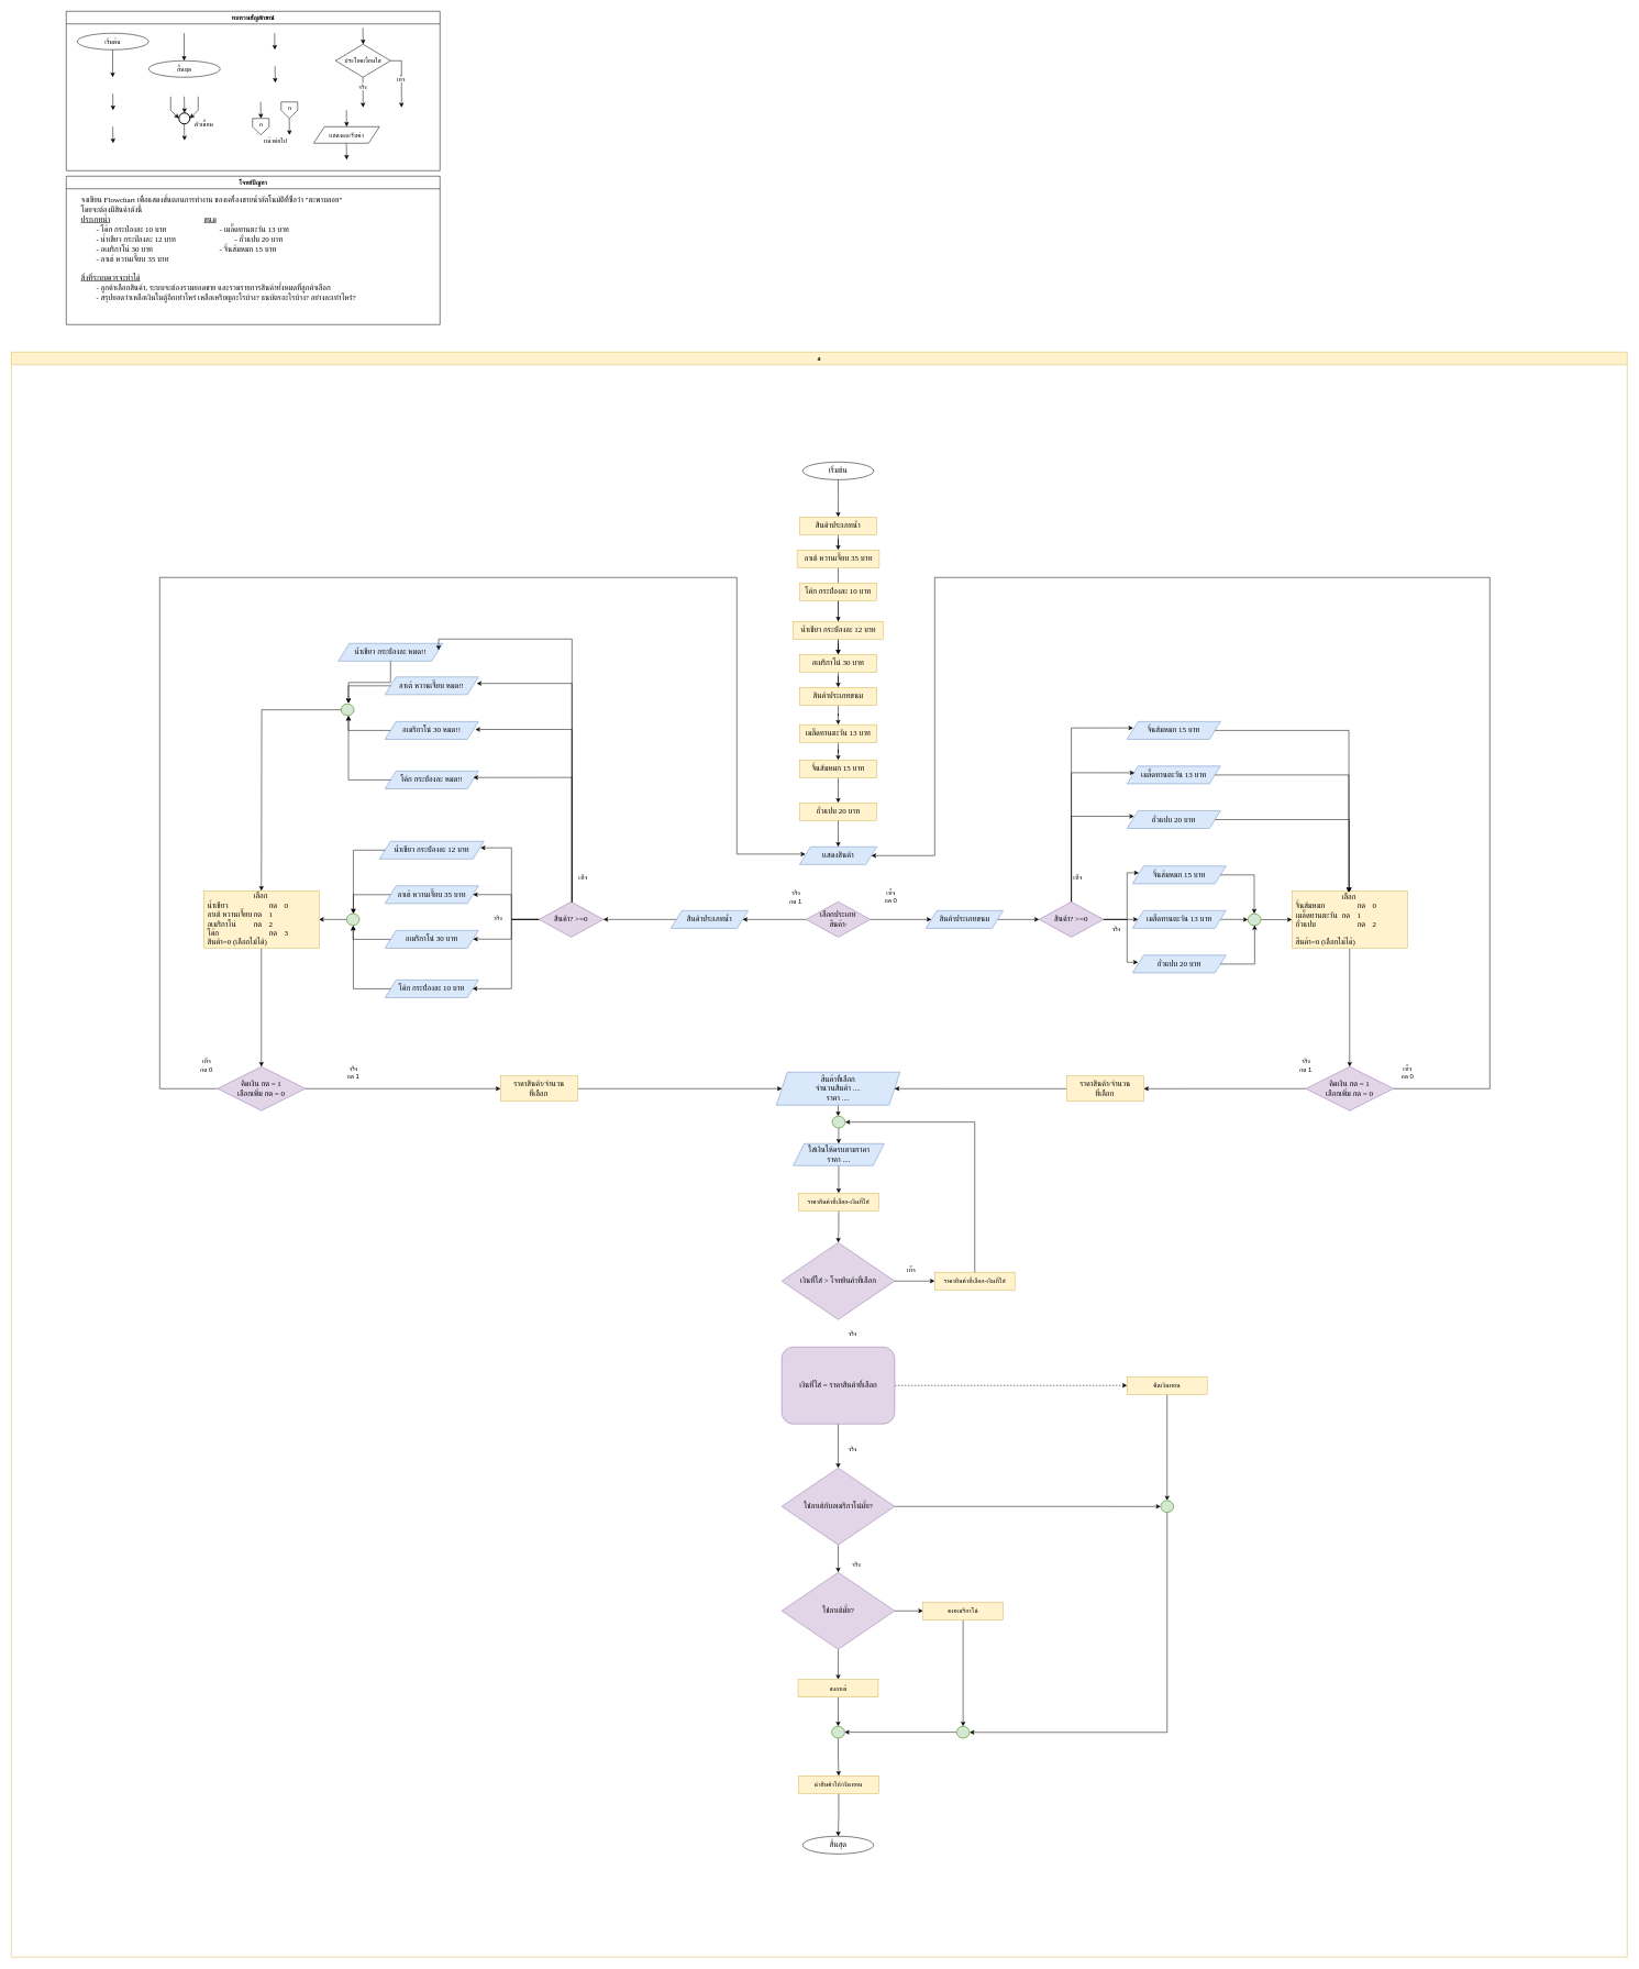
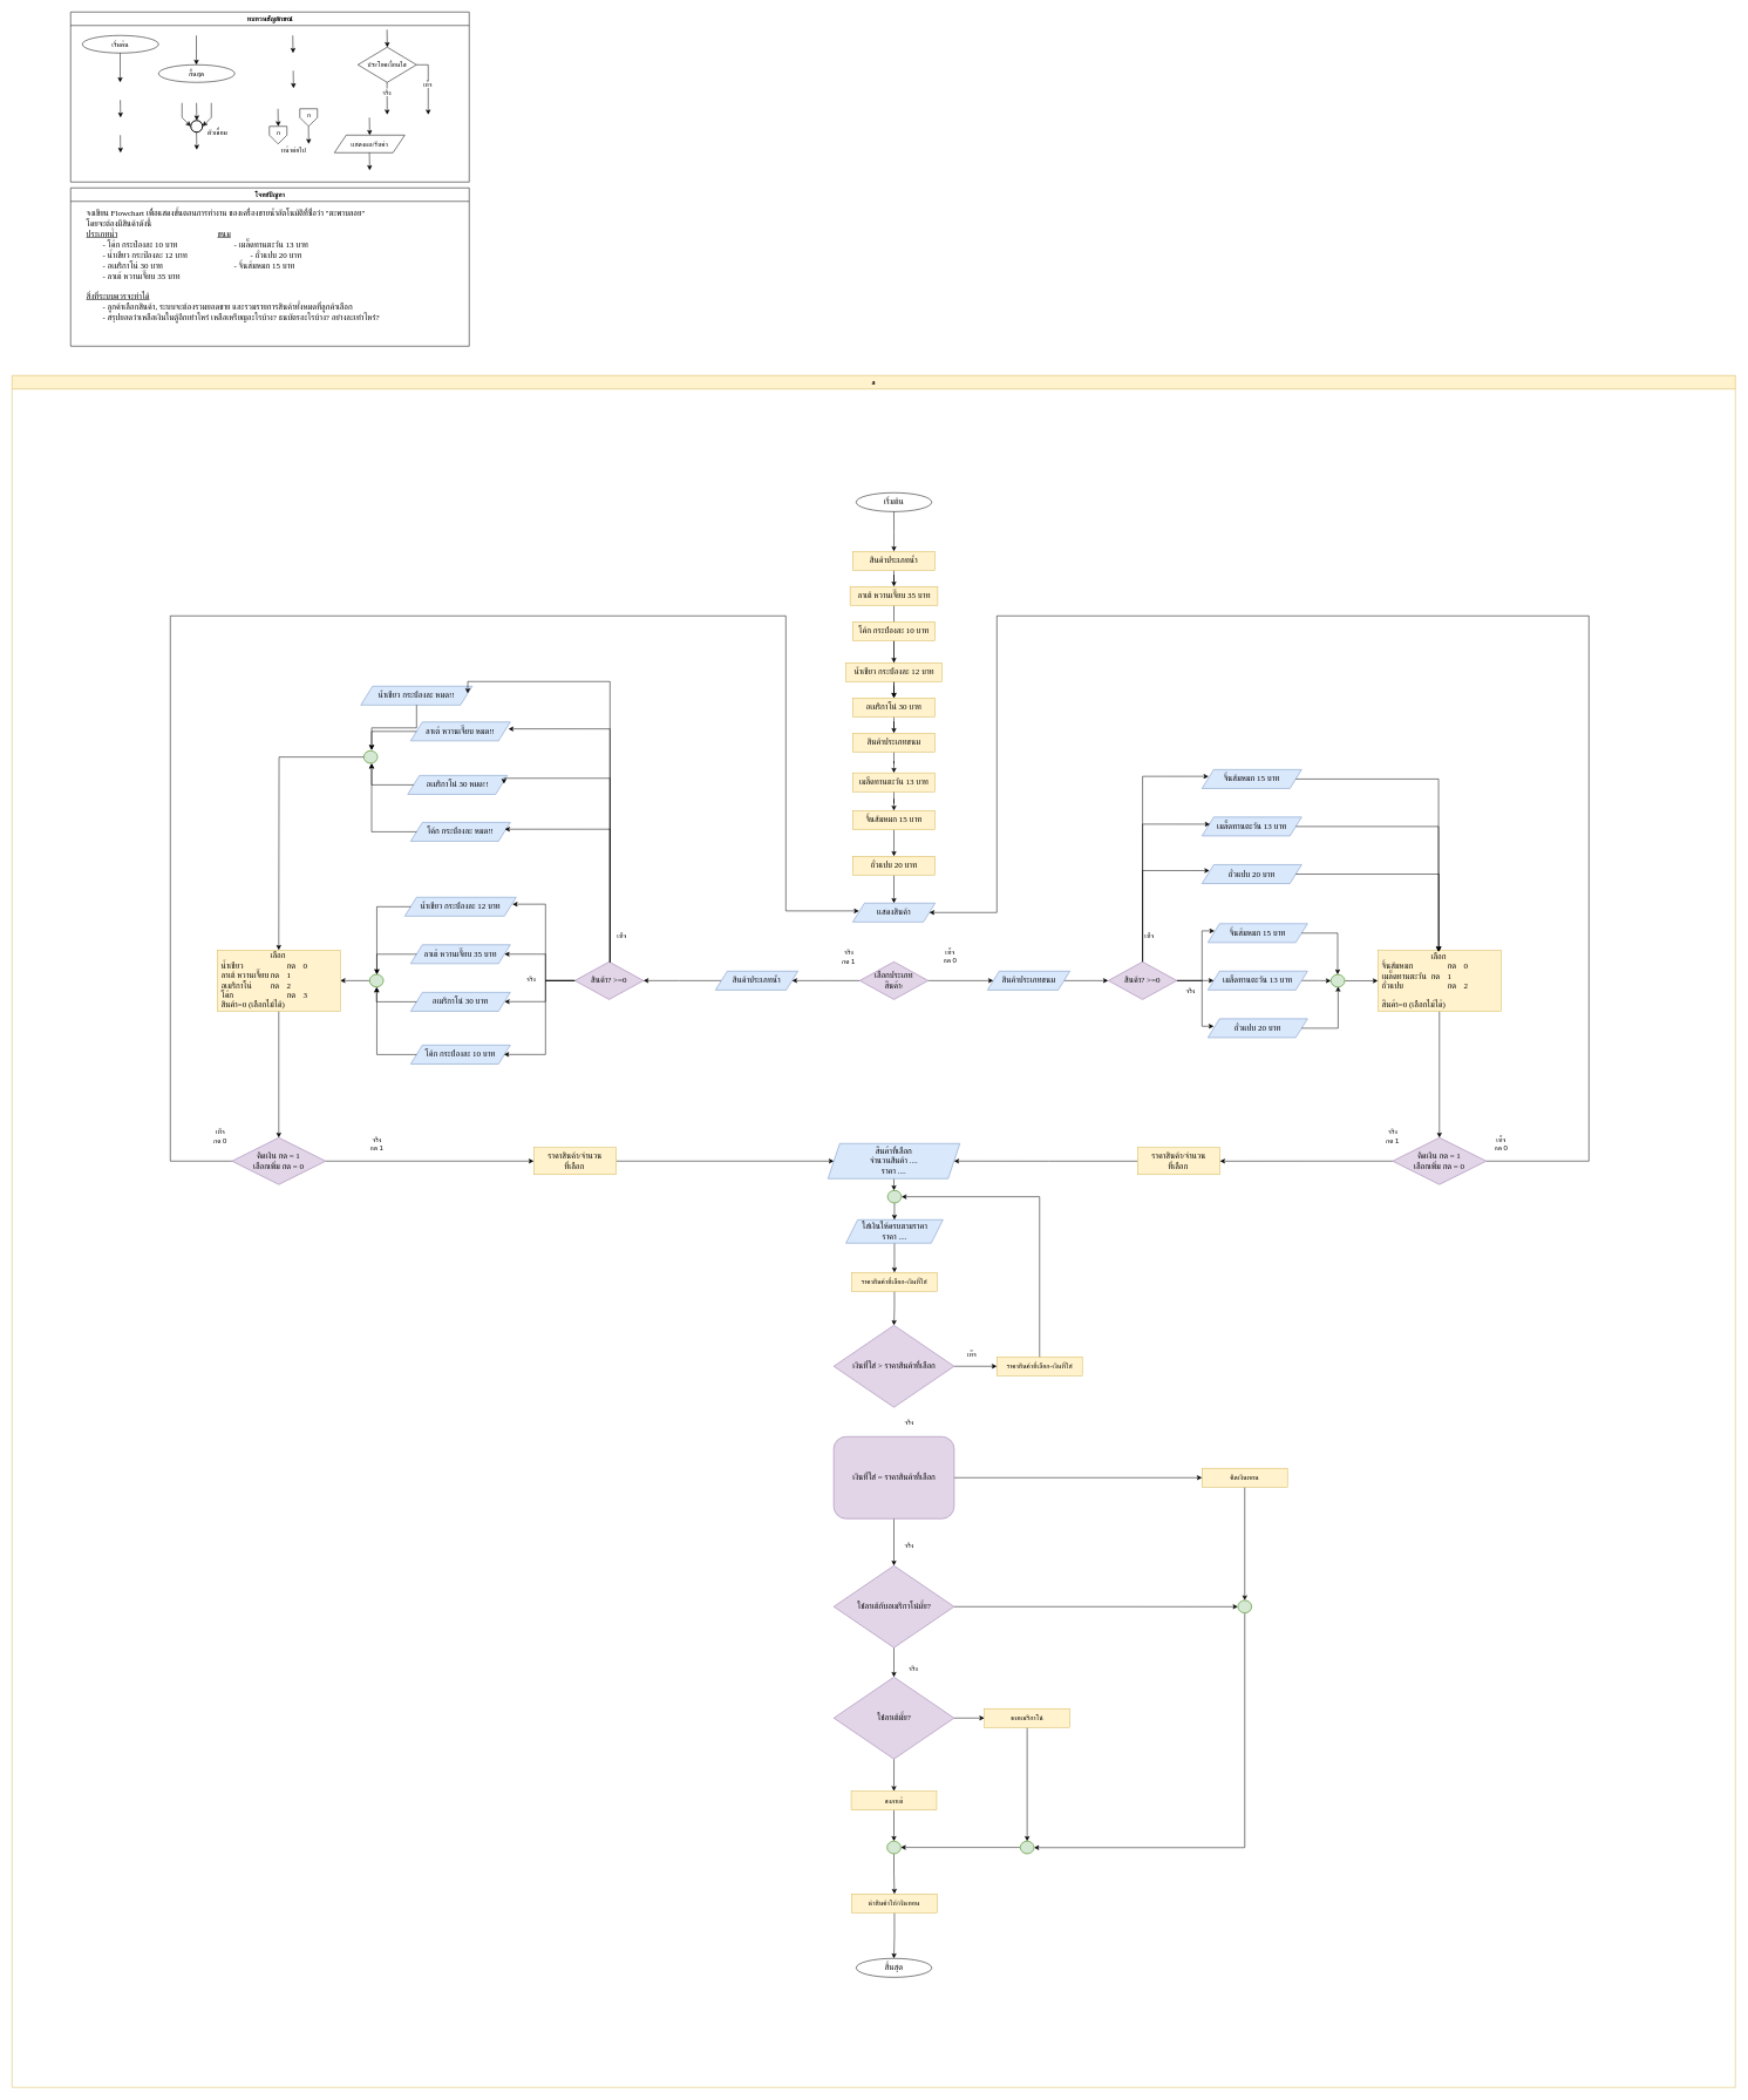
- <mxCell id="71" value="&lt;span style=&quot;font-size: 14px; text-align: left; text-wrap-mode: nowrap;&quot;&gt;อเมริกาโน่ 30&amp;nbsp;&lt;/span&gt;&lt;span style=&quot;font-size: 14px; text-align: left; text-wrap-mode: nowrap;&quot;&gt;หมด!!&lt;/span&gt;" style="shape=parallelogram;perimeter=parallelogramPerimeter;whiteSpace=wrap;html=1;fixedSize=1;fontFamily=Sarabun;fontSource=https%3A%2F%2Ffonts.googleapis.com%2Fcss%3Ffamily%3DSarabun;fillColor=#dae8fc;strokeColor=#6c8ebf;" vertex="1" parent="33"><mxGeometry x="680.07" y="672.2" width="170" height="32.2" as="geometry" /></mxCell>
+ <mxCell id="71" value="&lt;span style=&quot;font-size: 14px; text-align: left; text-wrap-mode: nowrap;&quot;&gt;อเมริกาโน่ 30&amp;nbsp;&lt;/span&gt;&lt;span style=&quot;font-size: 14px; text-align: left; text-wrap-mode: nowrap;&quot;&gt;หมด!!&lt;/span&gt;" style="shape=parallelogram;perimeter=parallelogramPerimeter;whiteSpace=wrap;html=1;fixedSize=1;fontFamily=Sarabun;fontSource=https%3A%2F%2Ffonts.googleapis.com%2Fcss%3Ffamily%3DSarabun;fillColor=#dae8fc;strokeColor=#6c8ebf;" vertex="1" parent="33"><mxGeometry x="675.07" y="682.2" width="170" height="32.2" as="geometry" /></mxCell>
- <mxCell id="99" value="&lt;span style=&quot;font-size: 14px;&quot;&gt;เงินที่ใส่ &amp;gt; โจทยินค้าที่เลือก&lt;/span&gt;" style="rhombus;whiteSpace=wrap;html=1;fontFamily=Sarabun;fontSource=https%3A%2F%2Ffonts.googleapis.com%2Fcss%3Ffamily%3DSarabun;fillColor=#e1d5e7;strokeColor=#9673a6;" vertex="1" parent="33"><mxGeometry x="1401.78" y="1620" width="205.52" height="140" as="geometry" /></mxCell>
+ <mxCell id="99" value="&lt;span style=&quot;font-size: 14px;&quot;&gt;เงินที่ใส่ &amp;gt; ราคาสินค้าที่เลือก&lt;/span&gt;" style="rhombus;whiteSpace=wrap;html=1;fontFamily=Sarabun;fontSource=https%3A%2F%2Ffonts.googleapis.com%2Fcss%3Ffamily%3DSarabun;fillColor=#e1d5e7;strokeColor=#9673a6;" vertex="1" parent="33"><mxGeometry x="1401.78" y="1620" width="205.52" height="140" as="geometry" /></mxCell>
- <mxCell id="106" value="" style="edgeStyle=orthogonalEdgeStyle;rounded=0;orthogonalLoop=1;jettySize=auto;html=1;dashed=1;" edge="1" parent="33" source="107" target="125"><mxGeometry relative="1" as="geometry" /></mxCell>
+ <mxCell id="106" value="" style="edgeStyle=orthogonalEdgeStyle;rounded=0;orthogonalLoop=1;jettySize=auto;html=1;" edge="1" parent="33" source="107" target="125"><mxGeometry relative="1" as="geometry" /></mxCell>
